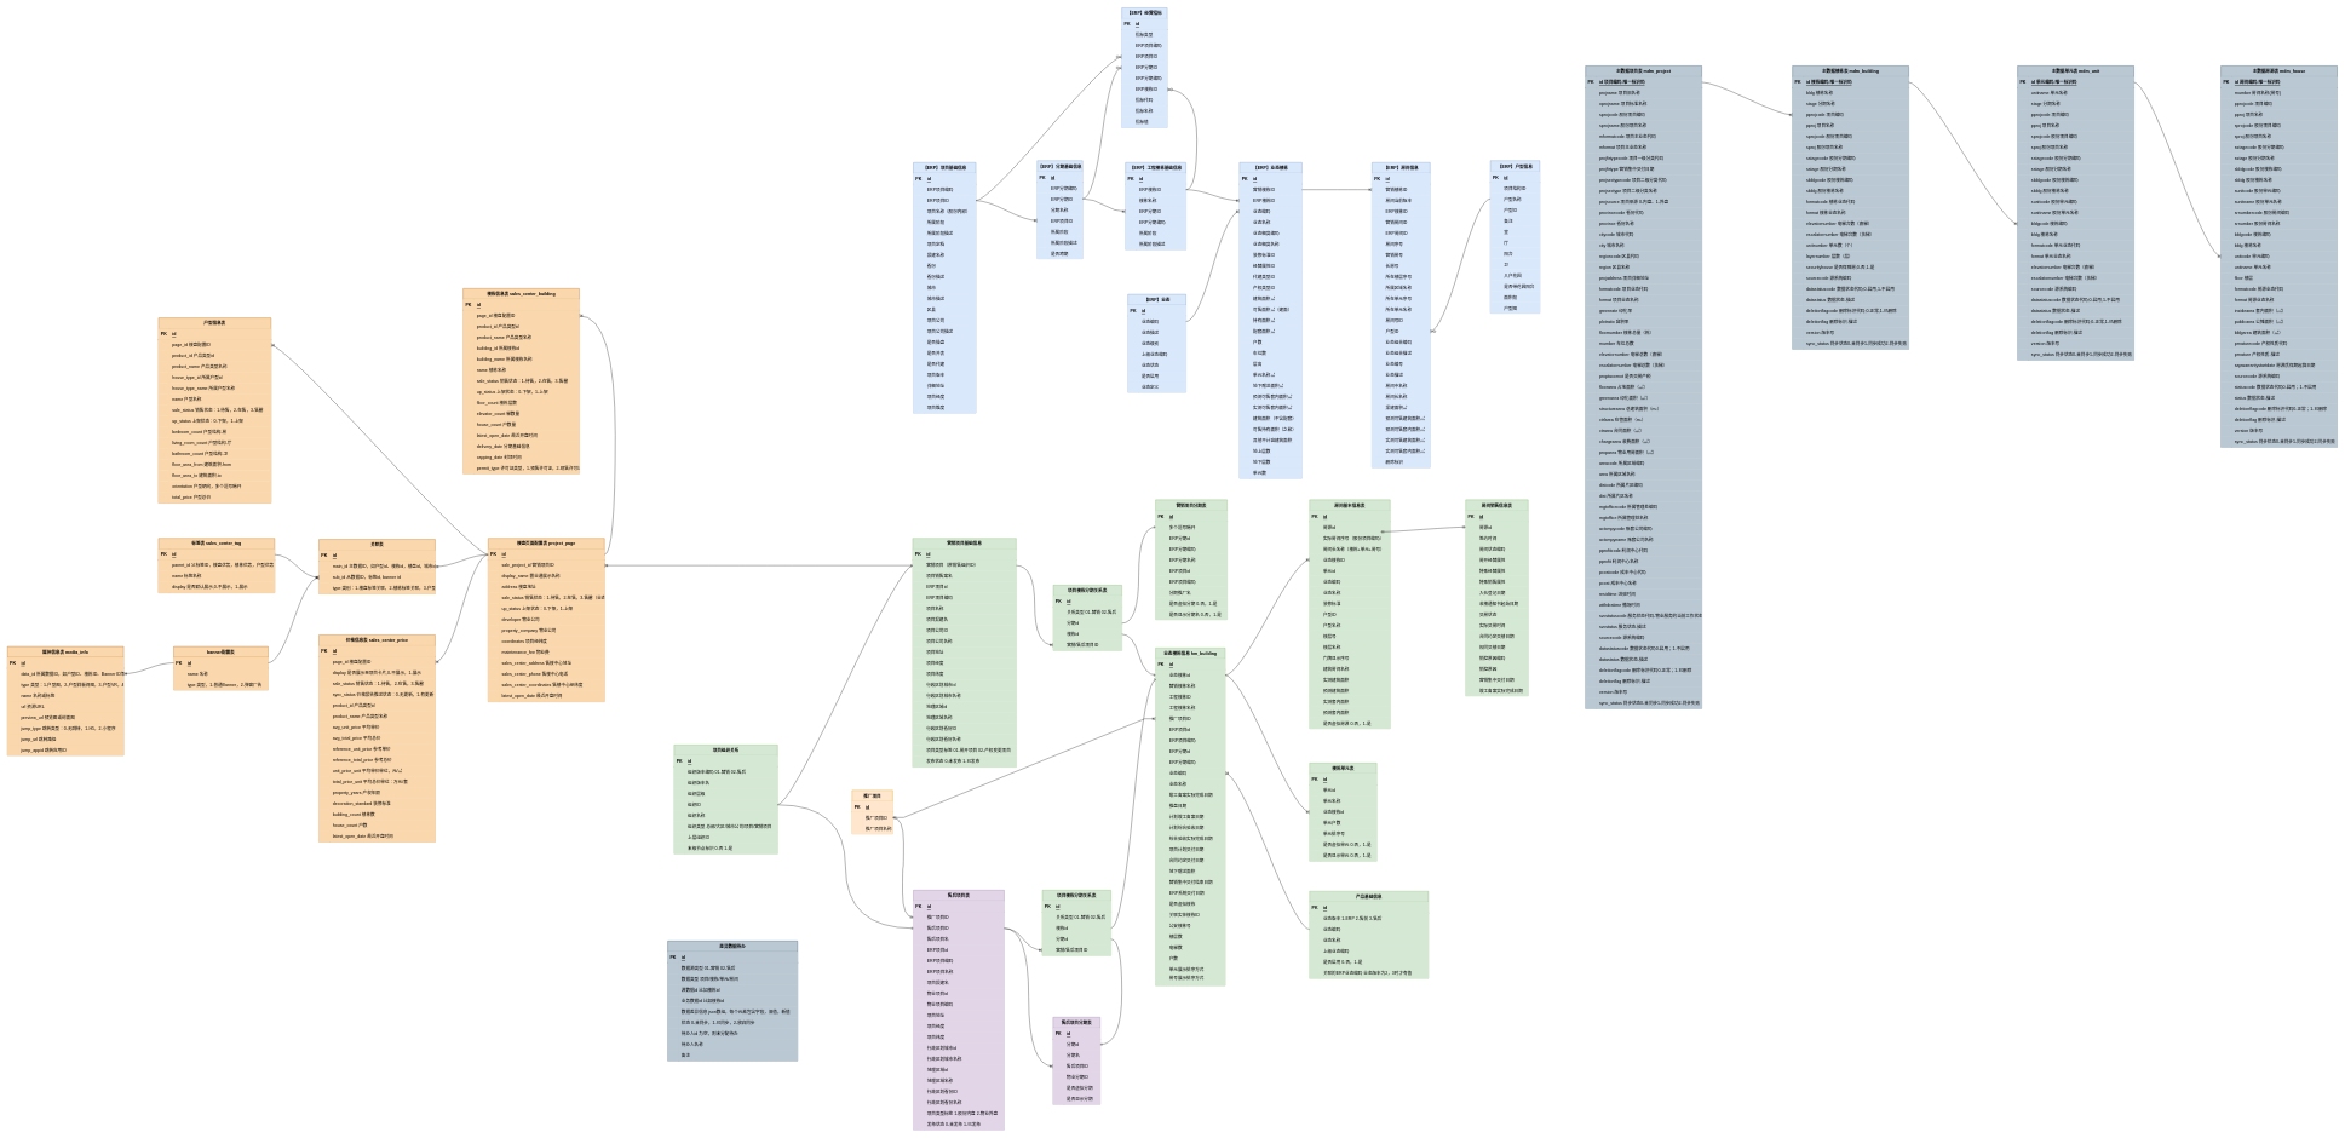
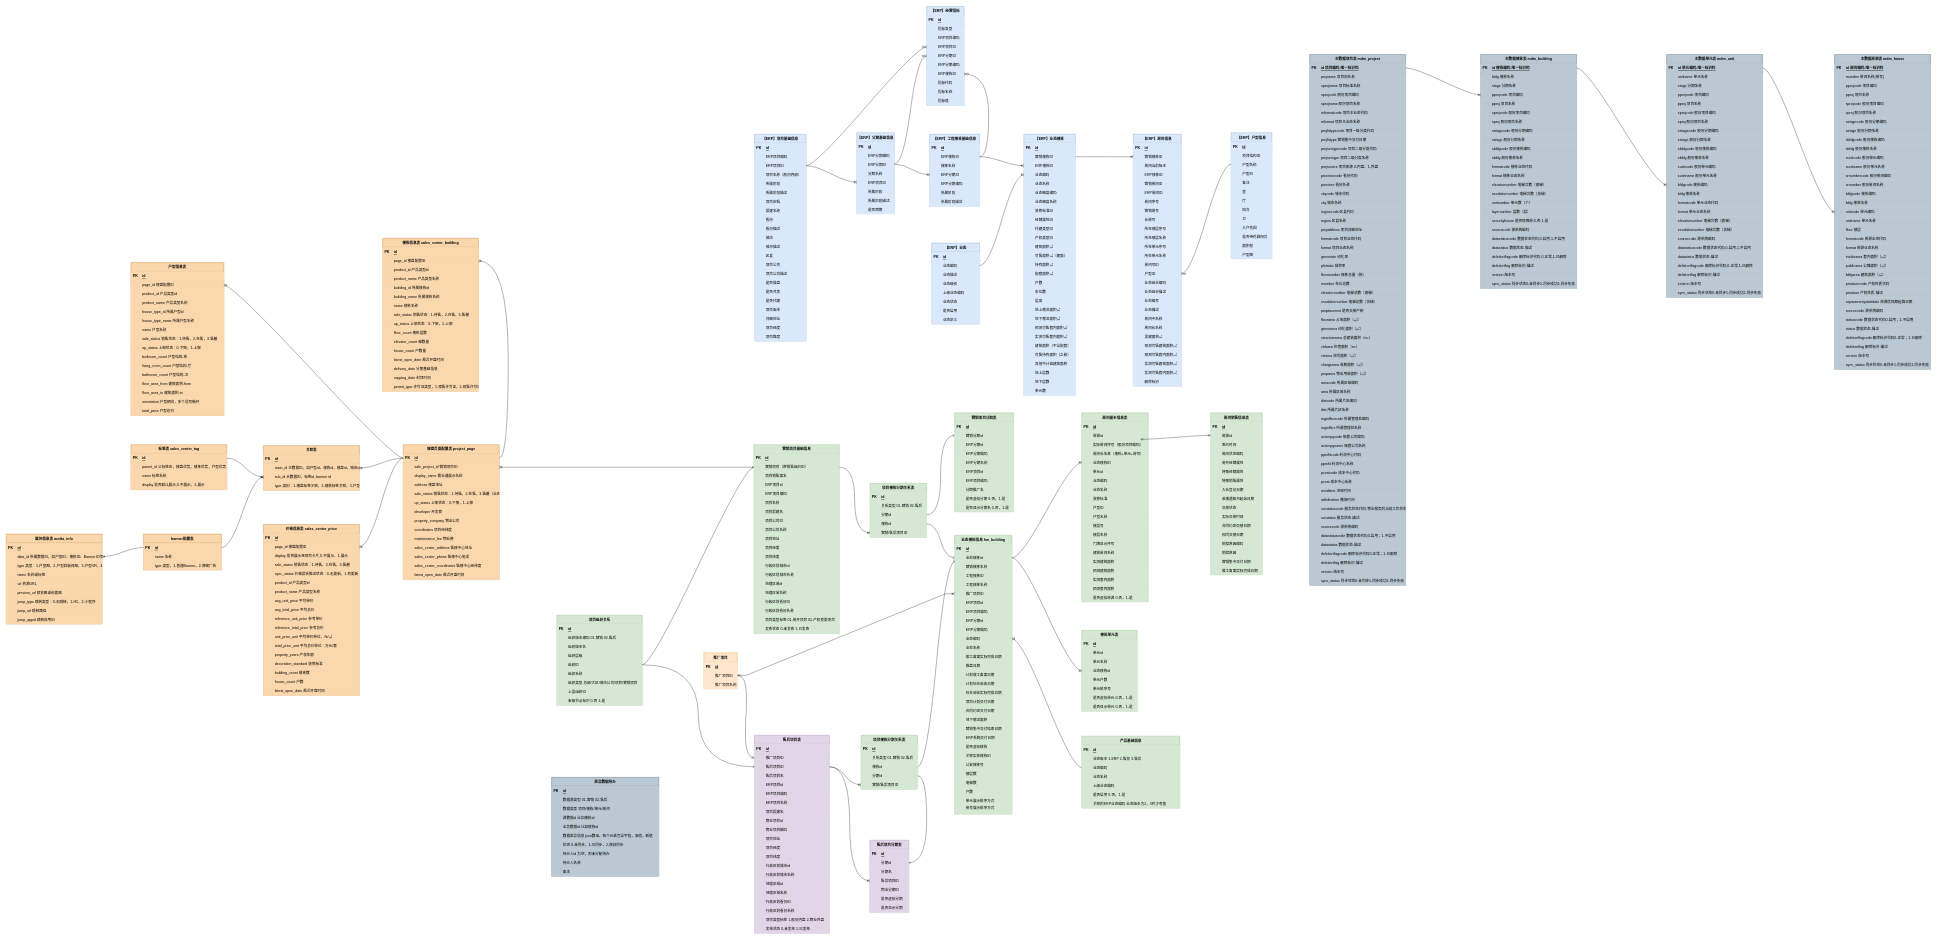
- <mxCell id="290" value="所属区域名称" style="shape=partialRectangle;overflow=hidden;connectable=0;align=left;top=0;left=0;bottom=0;right=0;spacingLeft=6;swimlaneFillColor=none;fillColor=#dae8fc;strokeColor=#6c8ebf;" parent="288" vertex="1"><mxGeometry x="30" width="130" height="30" as="geometry"><mxRectangle width="130" height="30" as="alternateBounds" /></mxGeometry></mxCell>
+ <mxCell id="290" value="所在楼层名称" style="shape=partialRectangle;overflow=hidden;connectable=0;align=left;top=0;left=0;bottom=0;right=0;spacingLeft=6;swimlaneFillColor=none;fillColor=#dae8fc;strokeColor=#6c8ebf;" parent="288" vertex="1"><mxGeometry x="30" width="130" height="30" as="geometry"><mxRectangle width="130" height="30" as="alternateBounds" /></mxGeometry></mxCell>
- <mxCell id="229" value="单元名称㎡" style="shape=partialRectangle;overflow=hidden;connectable=0;align=left;top=0;left=0;bottom=0;right=0;spacingLeft=6;swimlaneFillColor=none;fillColor=#dae8fc;strokeColor=#6c8ebf;" parent="227" vertex="1"><mxGeometry x="30" width="142" height="30" as="geometry"><mxRectangle width="142" height="30" as="alternateBounds" /></mxGeometry></mxCell>
+ <mxCell id="229" value="地上赠送面积㎡" style="shape=partialRectangle;overflow=hidden;connectable=0;align=left;top=0;left=0;bottom=0;right=0;spacingLeft=6;swimlaneFillColor=none;fillColor=#dae8fc;strokeColor=#6c8ebf;" parent="227" vertex="1"><mxGeometry x="30" width="142" height="30" as="geometry"><mxRectangle width="142" height="30" as="alternateBounds" /></mxGeometry></mxCell>
- <mxCell id="483" value="多个逗号隔开" style="shape=partialRectangle;overflow=hidden;connectable=0;fillColor=#d5e8d4;align=left;strokeColor=#82b366;top=0;left=0;bottom=0;right=0;spacingLeft=6;" parent="481" vertex="1"><mxGeometry x="30" width="167" height="30" as="geometry"><mxRectangle width="167" height="30" as="alternateBounds" /></mxGeometry></mxCell>
+ <mxCell id="483" value="营销分期id" style="shape=partialRectangle;overflow=hidden;connectable=0;fillColor=#d5e8d4;align=left;strokeColor=#82b366;top=0;left=0;bottom=0;right=0;spacingLeft=6;" parent="481" vertex="1"><mxGeometry x="30" width="167" height="30" as="geometry"><mxRectangle width="167" height="30" as="alternateBounds" /></mxGeometry></mxCell>
- <mxCell id="1389" value="developer 物业公司" style="shape=partialRectangle;overflow=hidden;connectable=0;fillColor=#fad7ac;align=left;strokeColor=#b46504;top=0;left=0;bottom=0;right=0;spacingLeft=6;" parent="1387" vertex="1"><mxGeometry x="30" width="290" height="30" as="geometry"><mxRectangle width="290" height="30" as="alternateBounds" /></mxGeometry></mxCell>
+ <mxCell id="1389" value="developer 开发商" style="shape=partialRectangle;overflow=hidden;connectable=0;fillColor=#fad7ac;align=left;strokeColor=#b46504;top=0;left=0;bottom=0;right=0;spacingLeft=6;" parent="1387" vertex="1"><mxGeometry x="30" width="290" height="30" as="geometry"><mxRectangle width="290" height="30" as="alternateBounds" /></mxGeometry></mxCell>
